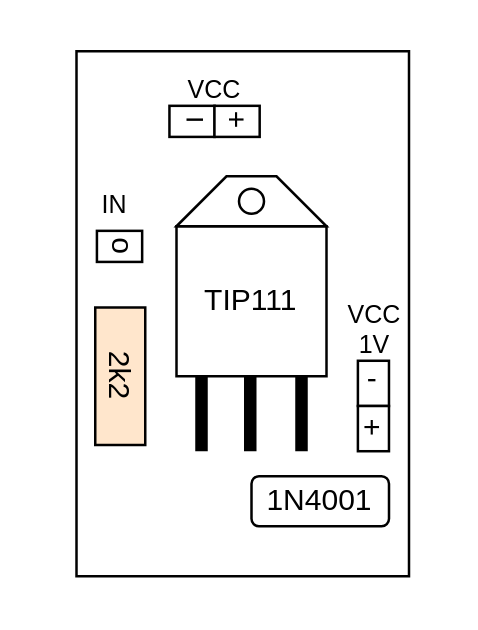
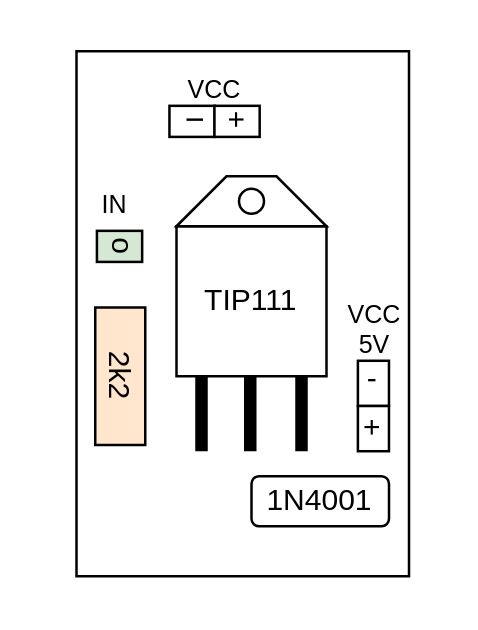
- <mxCell id="19" value="o" style="rounded=0;whiteSpace=wrap;html=1;rotation=-90;" vertex="1" parent="18"><mxGeometry x="-9" y="9" width="12.43" height="18.09" as="geometry" /></mxCell>
+ <mxCell id="19" value="o" style="rounded=0;whiteSpace=wrap;html=1;rotation=-90;fillColor=#d5e8d4;" vertex="1" parent="18"><mxGeometry x="-9" y="9" width="12.43" height="18.09" as="geometry" /></mxCell>
- <mxCell id="20" value="VCC&lt;br&gt;1V" style="text;html=1;align=center;verticalAlign=middle;resizable=0;points=[];autosize=1;strokeColor=none;fillColor=none;fontSize=10;" vertex="1" parent="1"><mxGeometry x="128.79" y="111" width="40" height="40" as="geometry" /></mxCell>
+ <mxCell id="20" value="VCC&lt;br&gt;5V" style="text;html=1;align=center;verticalAlign=middle;resizable=0;points=[];autosize=1;strokeColor=none;fillColor=none;fontSize=10;" vertex="1" parent="1"><mxGeometry x="128.79" y="111" width="40" height="40" as="geometry" /></mxCell>
